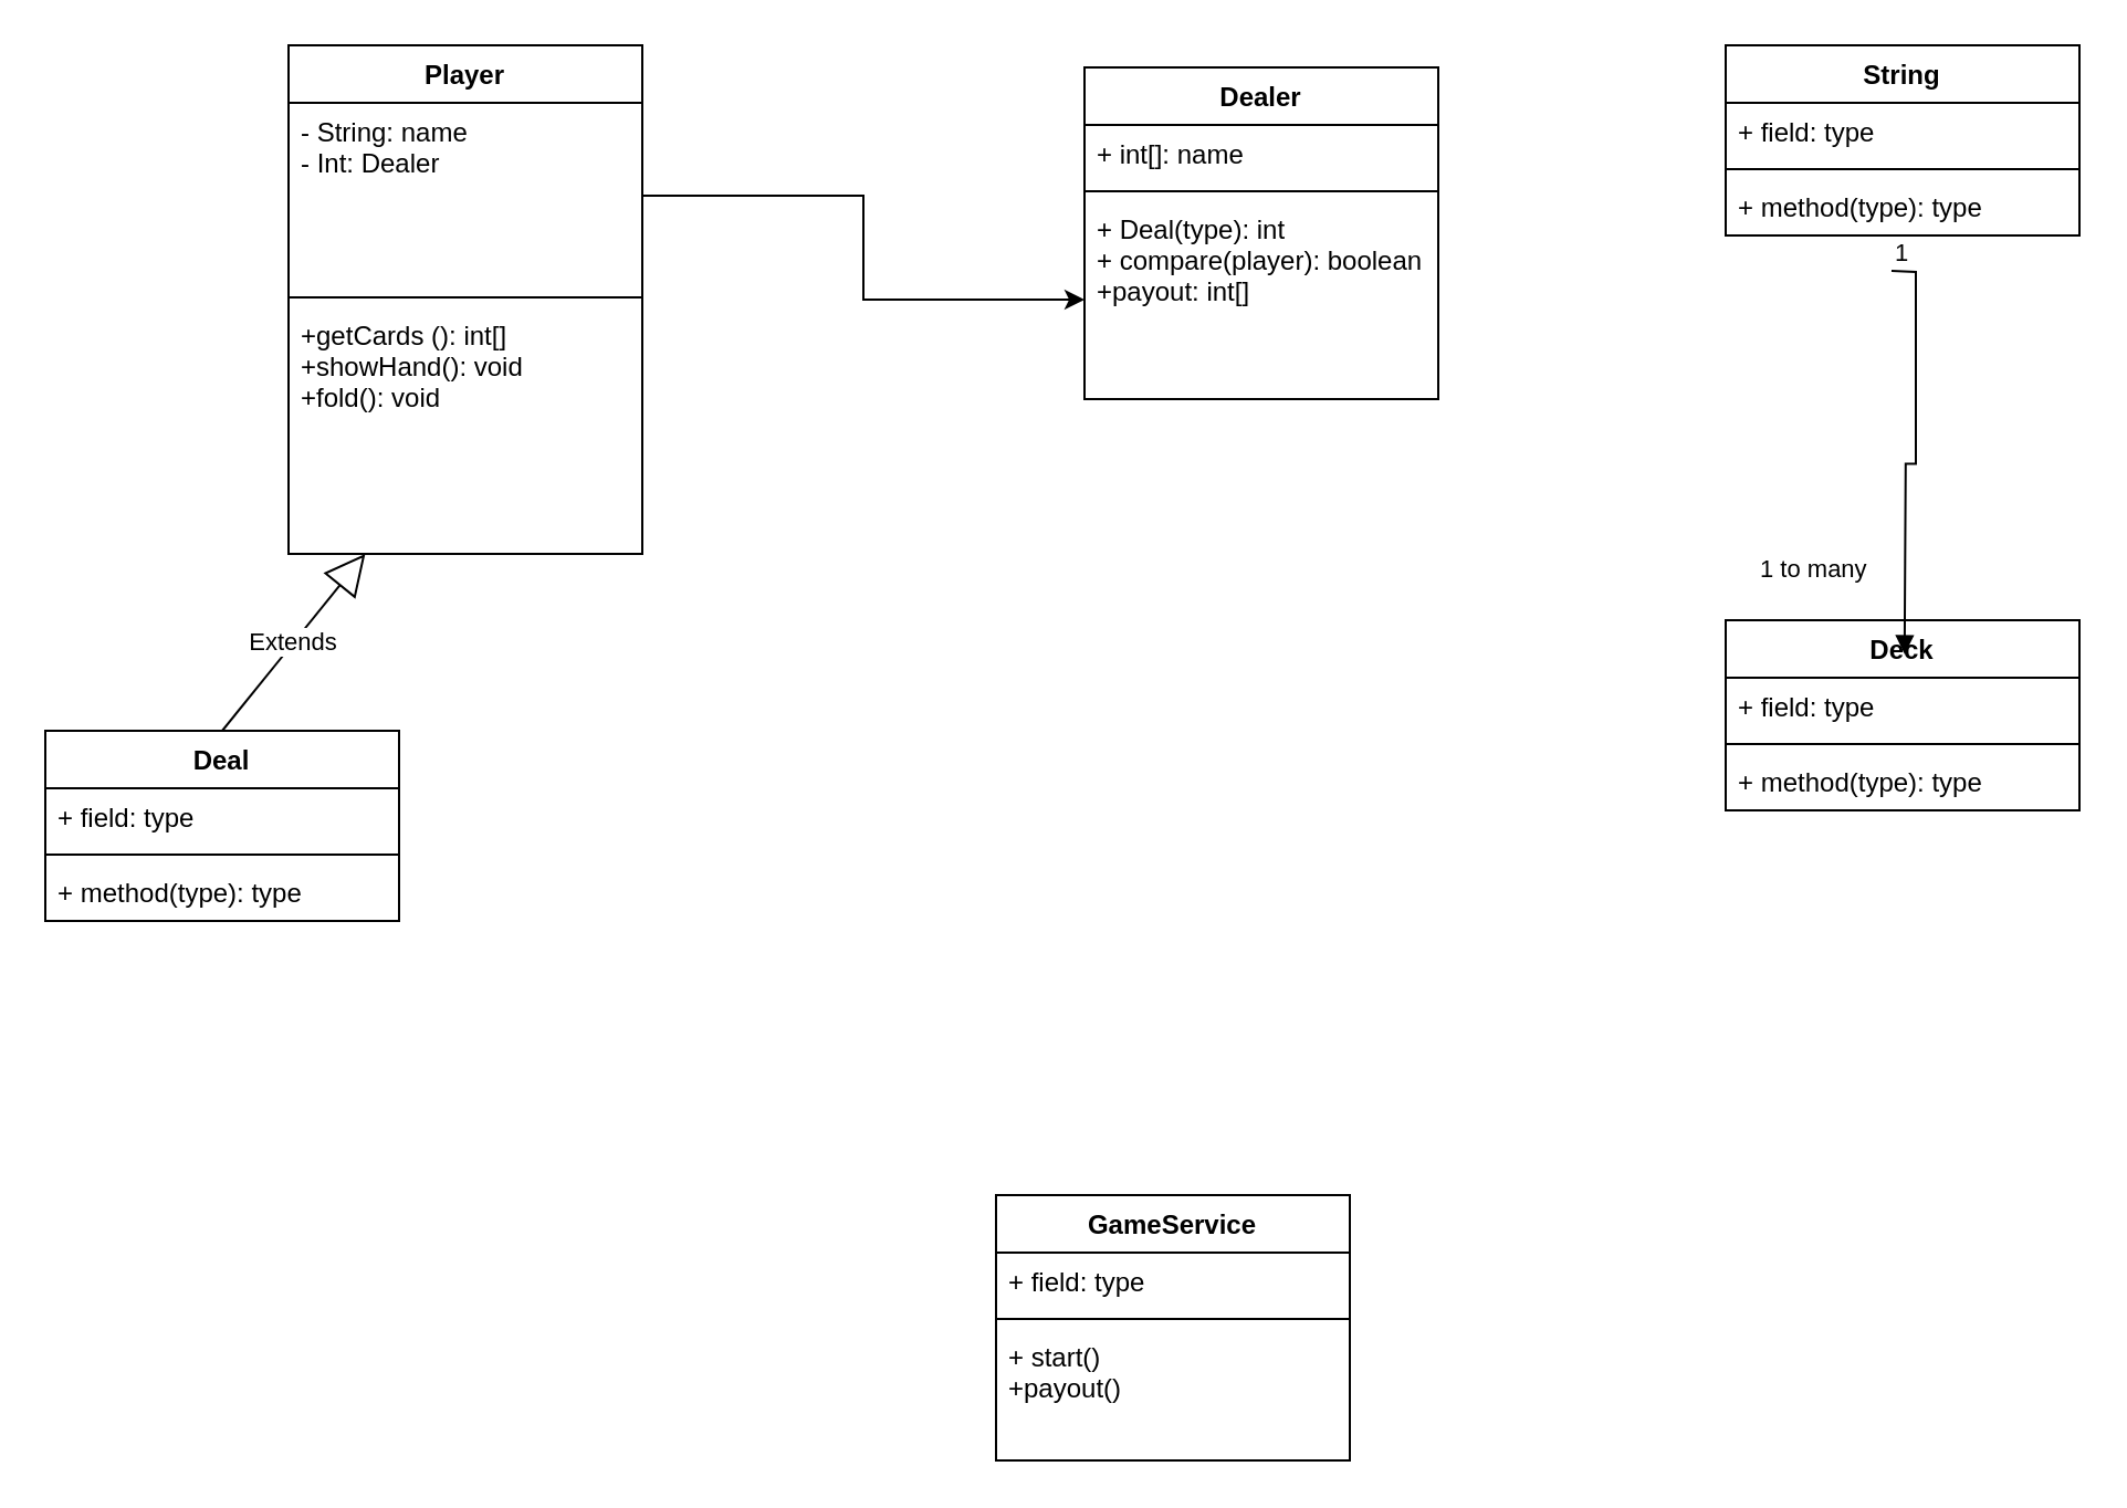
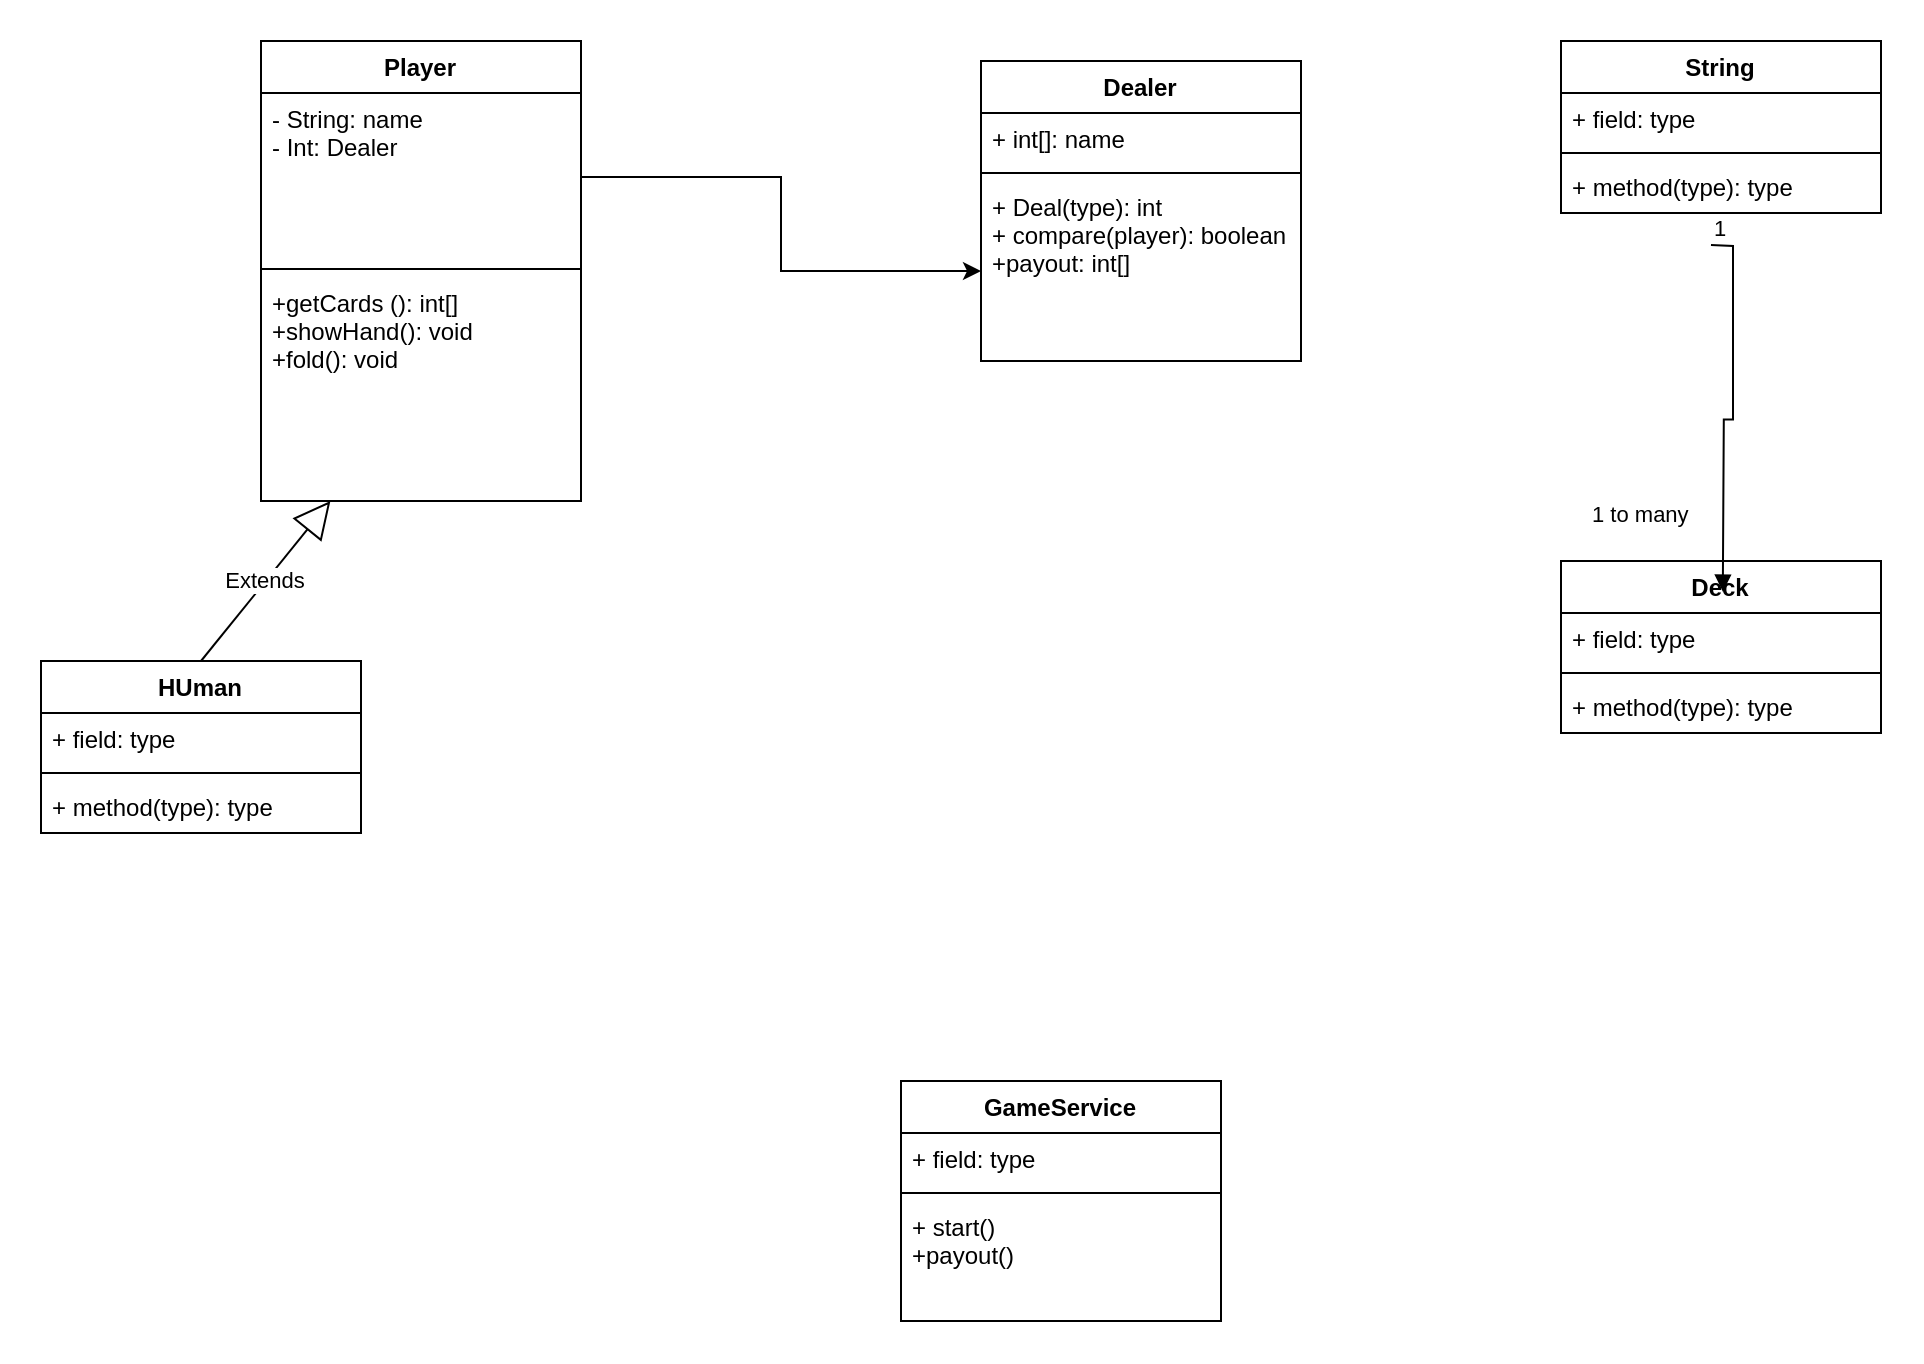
- <mxCell id="11" value="Deal" style="swimlane;fontStyle=1;align=center;verticalAlign=top;childLayout=stackLayout;horizontal=1;startSize=26;horizontalStack=0;resizeParent=1;resizeParentMax=0;resizeLast=0;collapsible=1;marginBottom=0;" vertex="1" parent="1"><mxGeometry x="20" y="330" width="160" height="86" as="geometry" /></mxCell>
+ <mxCell id="11" value="HUman" style="swimlane;fontStyle=1;align=center;verticalAlign=top;childLayout=stackLayout;horizontal=1;startSize=26;horizontalStack=0;resizeParent=1;resizeParentMax=0;resizeLast=0;collapsible=1;marginBottom=0;" vertex="1" parent="1"><mxGeometry x="20" y="330" width="160" height="86" as="geometry" /></mxCell>
